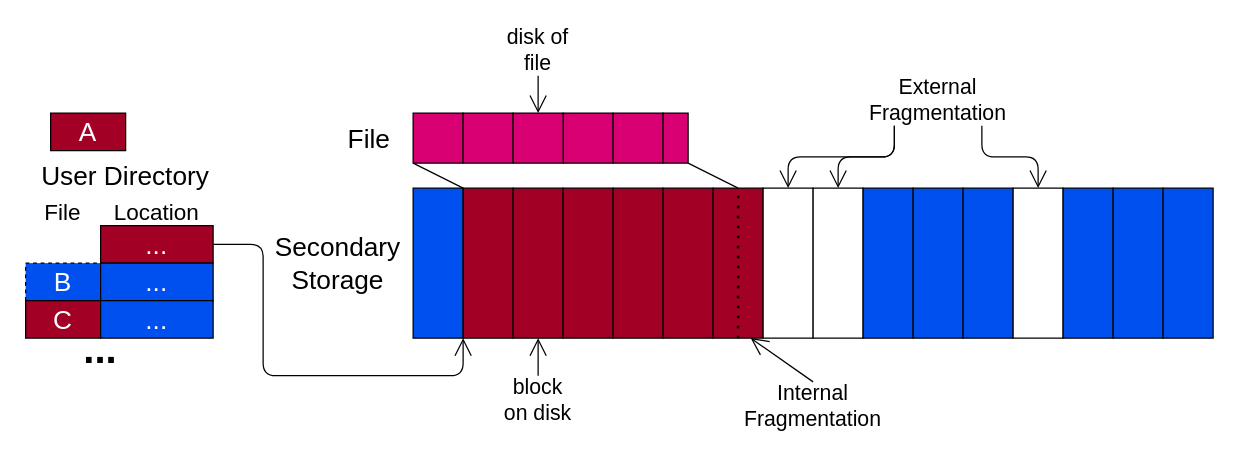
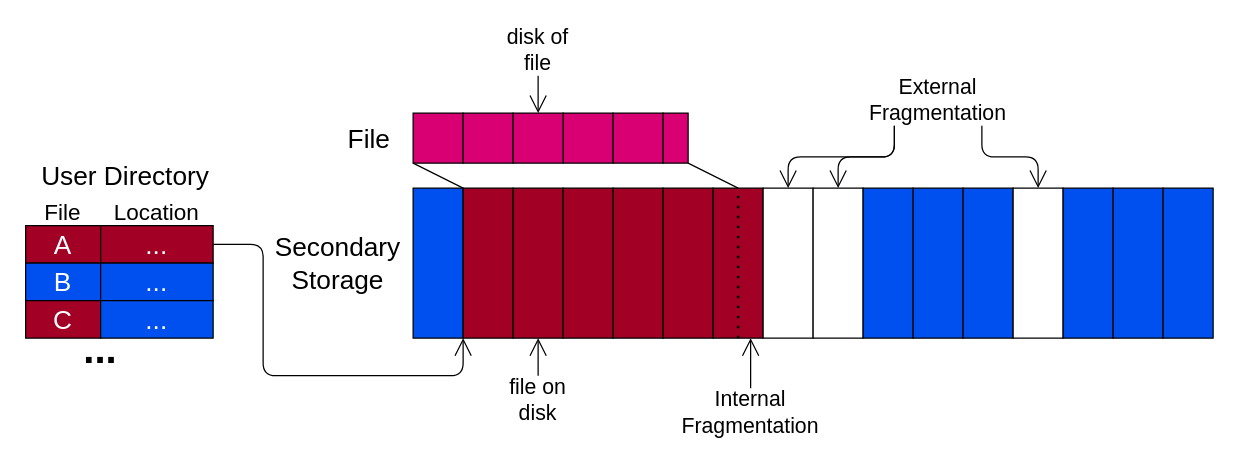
- <mxCell id="39" value="A" style="rounded=0;whiteSpace=wrap;html=1;fontSize=21;fillColor=#a20025;fontColor=#ffffff;strokeColor=#000000;" vertex="1" parent="1"><mxGeometry x="40" y="90" width="60" height="30" as="geometry" /></mxCell>
+ <mxCell id="39" value="A" style="rounded=0;whiteSpace=wrap;html=1;fontSize=21;fillColor=#a20025;fontColor=#ffffff;strokeColor=#000000;" vertex="1" parent="1"><mxGeometry x="20" y="180" width="60" height="30" as="geometry" /></mxCell>
- <mxCell id="42" value="B" style="rounded=0;whiteSpace=wrap;html=1;fontSize=21;fillColor=#0050ef;fontColor=#ffffff;strokeColor=#000000;dashed=1;" vertex="1" parent="1"><mxGeometry x="20" y="210" width="60" height="30" as="geometry" /></mxCell>
+ <mxCell id="42" value="B" style="rounded=0;whiteSpace=wrap;html=1;fontSize=21;fillColor=#0050ef;fontColor=#ffffff;strokeColor=#000000;" vertex="1" parent="1"><mxGeometry x="20" y="210" width="60" height="30" as="geometry" /></mxCell>
- <mxCell id="32" value="block on disk" style="text;html=1;strokeColor=none;fillColor=none;align=center;verticalAlign=middle;whiteSpace=wrap;rounded=0;fontSize=17;" vertex="1" parent="1"><mxGeometry x="400" y="300" width="60" height="40" as="geometry" /></mxCell>
+ <mxCell id="32" value="file on disk" style="text;html=1;strokeColor=none;fillColor=none;align=center;verticalAlign=middle;whiteSpace=wrap;rounded=0;fontSize=17;" vertex="1" parent="1"><mxGeometry x="400" y="300" width="60" height="40" as="geometry" /></mxCell>
- <mxCell id="28" value="Internal Fragmentation" style="text;html=1;strokeColor=none;fillColor=none;align=center;verticalAlign=middle;whiteSpace=wrap;rounded=0;fontSize=17;" vertex="1" parent="1"><mxGeometry x="580" y="305" width="140" height="40" as="geometry" /></mxCell>
+ <mxCell id="28" value="Internal Fragmentation" style="text;html=1;strokeColor=none;fillColor=none;align=center;verticalAlign=middle;whiteSpace=wrap;rounded=0;fontSize=17;" vertex="1" parent="1"><mxGeometry x="530" y="310" width="140" height="40" as="geometry" /></mxCell>
